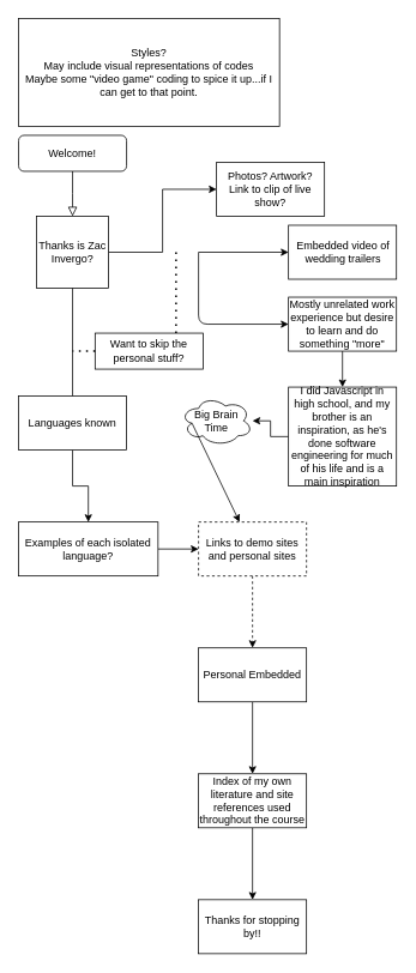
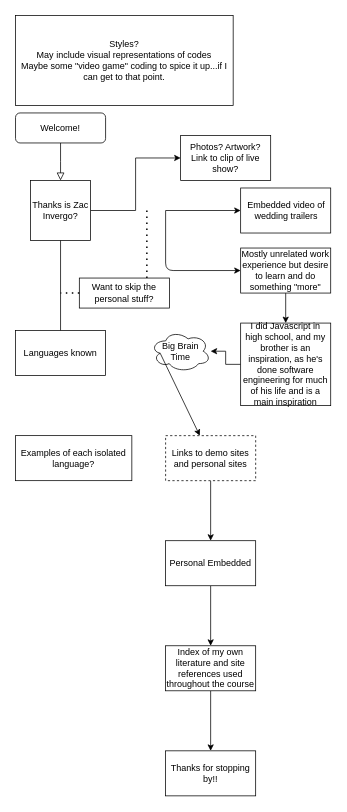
- <mxCell id="7" value="" style="edgeStyle=orthogonalEdgeStyle;rounded=0;orthogonalLoop=1;jettySize=auto;html=1;" edge="1" parent="1" source="8" target="10"><mxGeometry relative="1" as="geometry" /></mxCell>
- <mxCell id="9" value="" style="edgeStyle=orthogonalEdgeStyle;rounded=0;orthogonalLoop=1;jettySize=auto;html=1;" edge="1" parent="1" source="10" target="12"><mxGeometry relative="1" as="geometry" /></mxCell>
- <mxCell id="11" value="" style="edgeStyle=orthogonalEdgeStyle;rounded=0;orthogonalLoop=1;jettySize=auto;html=1;dashed=1;" edge="1" parent="1" source="12" target="14"><mxGeometry relative="1" as="geometry" /></mxCell>
+ <mxCell id="11" value="" style="edgeStyle=orthogonalEdgeStyle;rounded=0;orthogonalLoop=1;jettySize=auto;html=1;" edge="1" parent="1" source="12" target="14"><mxGeometry relative="1" as="geometry" /></mxCell>
